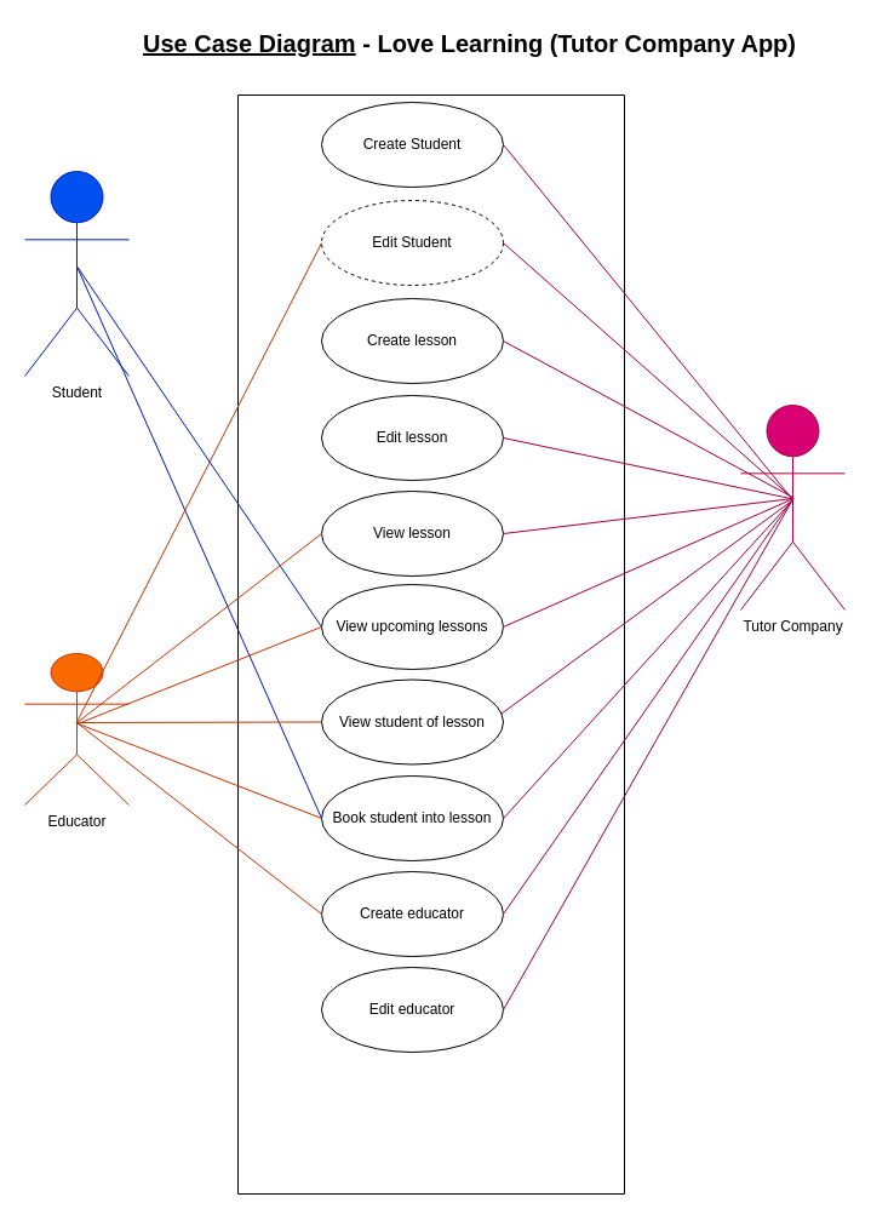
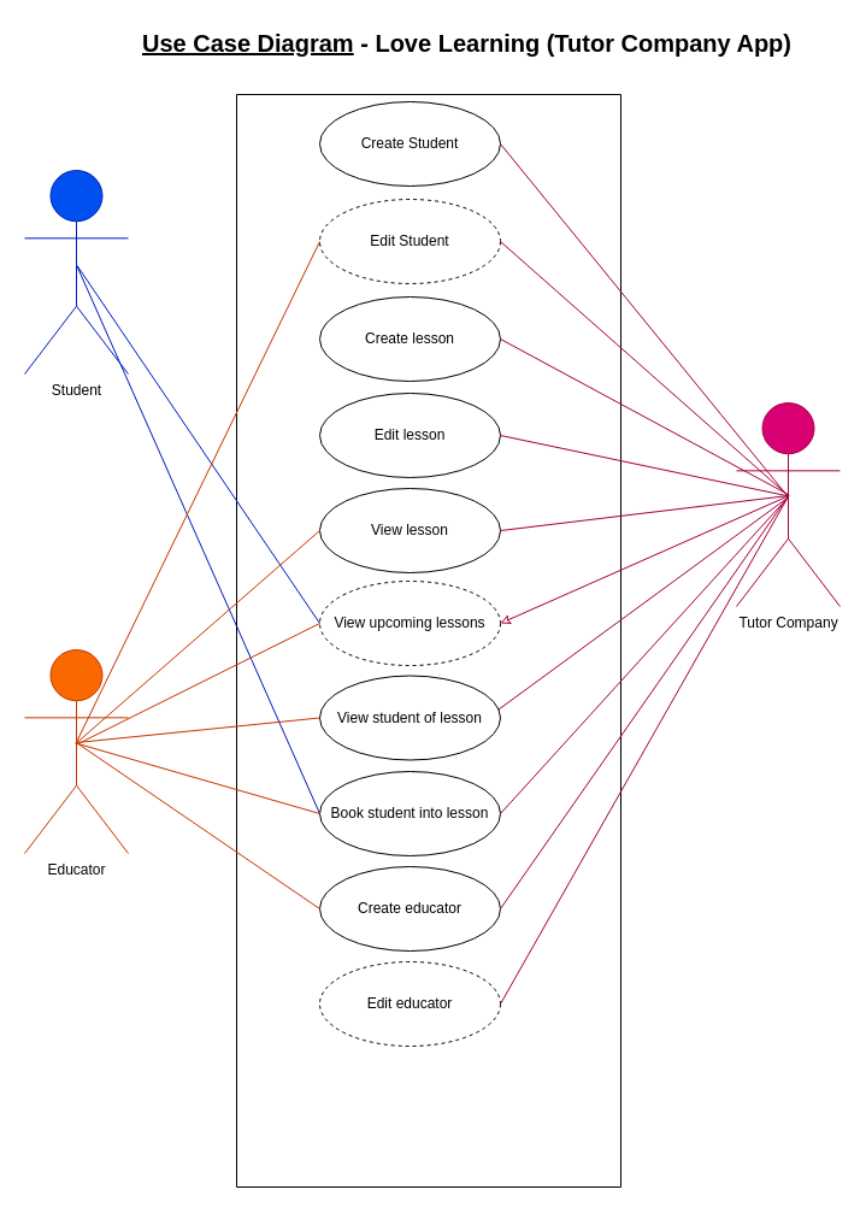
- <mxCell id="22" style="edgeStyle=none;html=1;entryX=1;entryY=0.5;entryDx=0;entryDy=0;strokeColor=#A50040;fontColor=#050505;endArrow=none;endFill=0;exitX=0.497;exitY=0.458;exitDx=0;exitDy=0;exitPerimeter=0;fillColor=#d80073;" parent="1" source="16" target="10" edge="1"><mxGeometry relative="1" as="geometry"><mxPoint x="648" y="412" as="sourcePoint" /><mxPoint x="415" y="513" as="targetPoint" /></mxGeometry></mxCell>
+ <mxCell id="22" style="edgeStyle=none;html=1;entryX=1;entryY=0.5;entryDx=0;entryDy=0;strokeColor=#A50040;fontColor=#050505;endArrow=classic;endFill=0;exitX=0.497;exitY=0.458;exitDx=0;exitDy=0;exitPerimeter=0;fillColor=#d80073;" parent="1" source="16" target="10" edge="1"><mxGeometry relative="1" as="geometry"><mxPoint x="648" y="412" as="sourcePoint" /><mxPoint x="415" y="513" as="targetPoint" /></mxGeometry></mxCell>
- <mxCell id="10" value="View upcoming lessons" style="ellipse;whiteSpace=wrap;html=1;strokeColor=#000000;fillColor=#FFFFFF;fontColor=#000000;" parent="4" vertex="1"><mxGeometry x="69" y="404" width="150" height="70" as="geometry" /></mxCell>
+ <mxCell id="10" value="View upcoming lessons" style="ellipse;whiteSpace=wrap;html=1;strokeColor=#000000;fillColor=#FFFFFF;fontColor=#000000;dashed=1;" parent="4" vertex="1"><mxGeometry x="69" y="404" width="150" height="70" as="geometry" /></mxCell>
- <mxCell id="25" value="Educator" style="shape=umlActor;verticalLabelPosition=bottom;verticalAlign=top;html=1;strokeColor=#C73500;fontColor=#000000;fillColor=#fa6800;" parent="1" vertex="1"><mxGeometry x="20" y="539" width="86" height="125" as="geometry" /></mxCell>
+ <mxCell id="25" value="Educator" style="shape=umlActor;verticalLabelPosition=bottom;verticalAlign=top;html=1;strokeColor=#C73500;fontColor=#000000;fillColor=#fa6800;" parent="1" vertex="1"><mxGeometry x="20" y="539" width="86" height="169" as="geometry" /></mxCell>
- <mxCell id="14" value="Edit educator" style="ellipse;whiteSpace=wrap;html=1;strokeColor=#000000;fillColor=#FFFFFF;fontColor=#000000;" parent="4" vertex="1"><mxGeometry x="69" y="720" width="150" height="70" as="geometry" /></mxCell>
+ <mxCell id="14" value="Edit educator" style="ellipse;whiteSpace=wrap;html=1;strokeColor=#000000;fillColor=#FFFFFF;fontColor=#000000;dashed=1;" parent="4" vertex="1"><mxGeometry x="69" y="720" width="150" height="70" as="geometry" /></mxCell>
